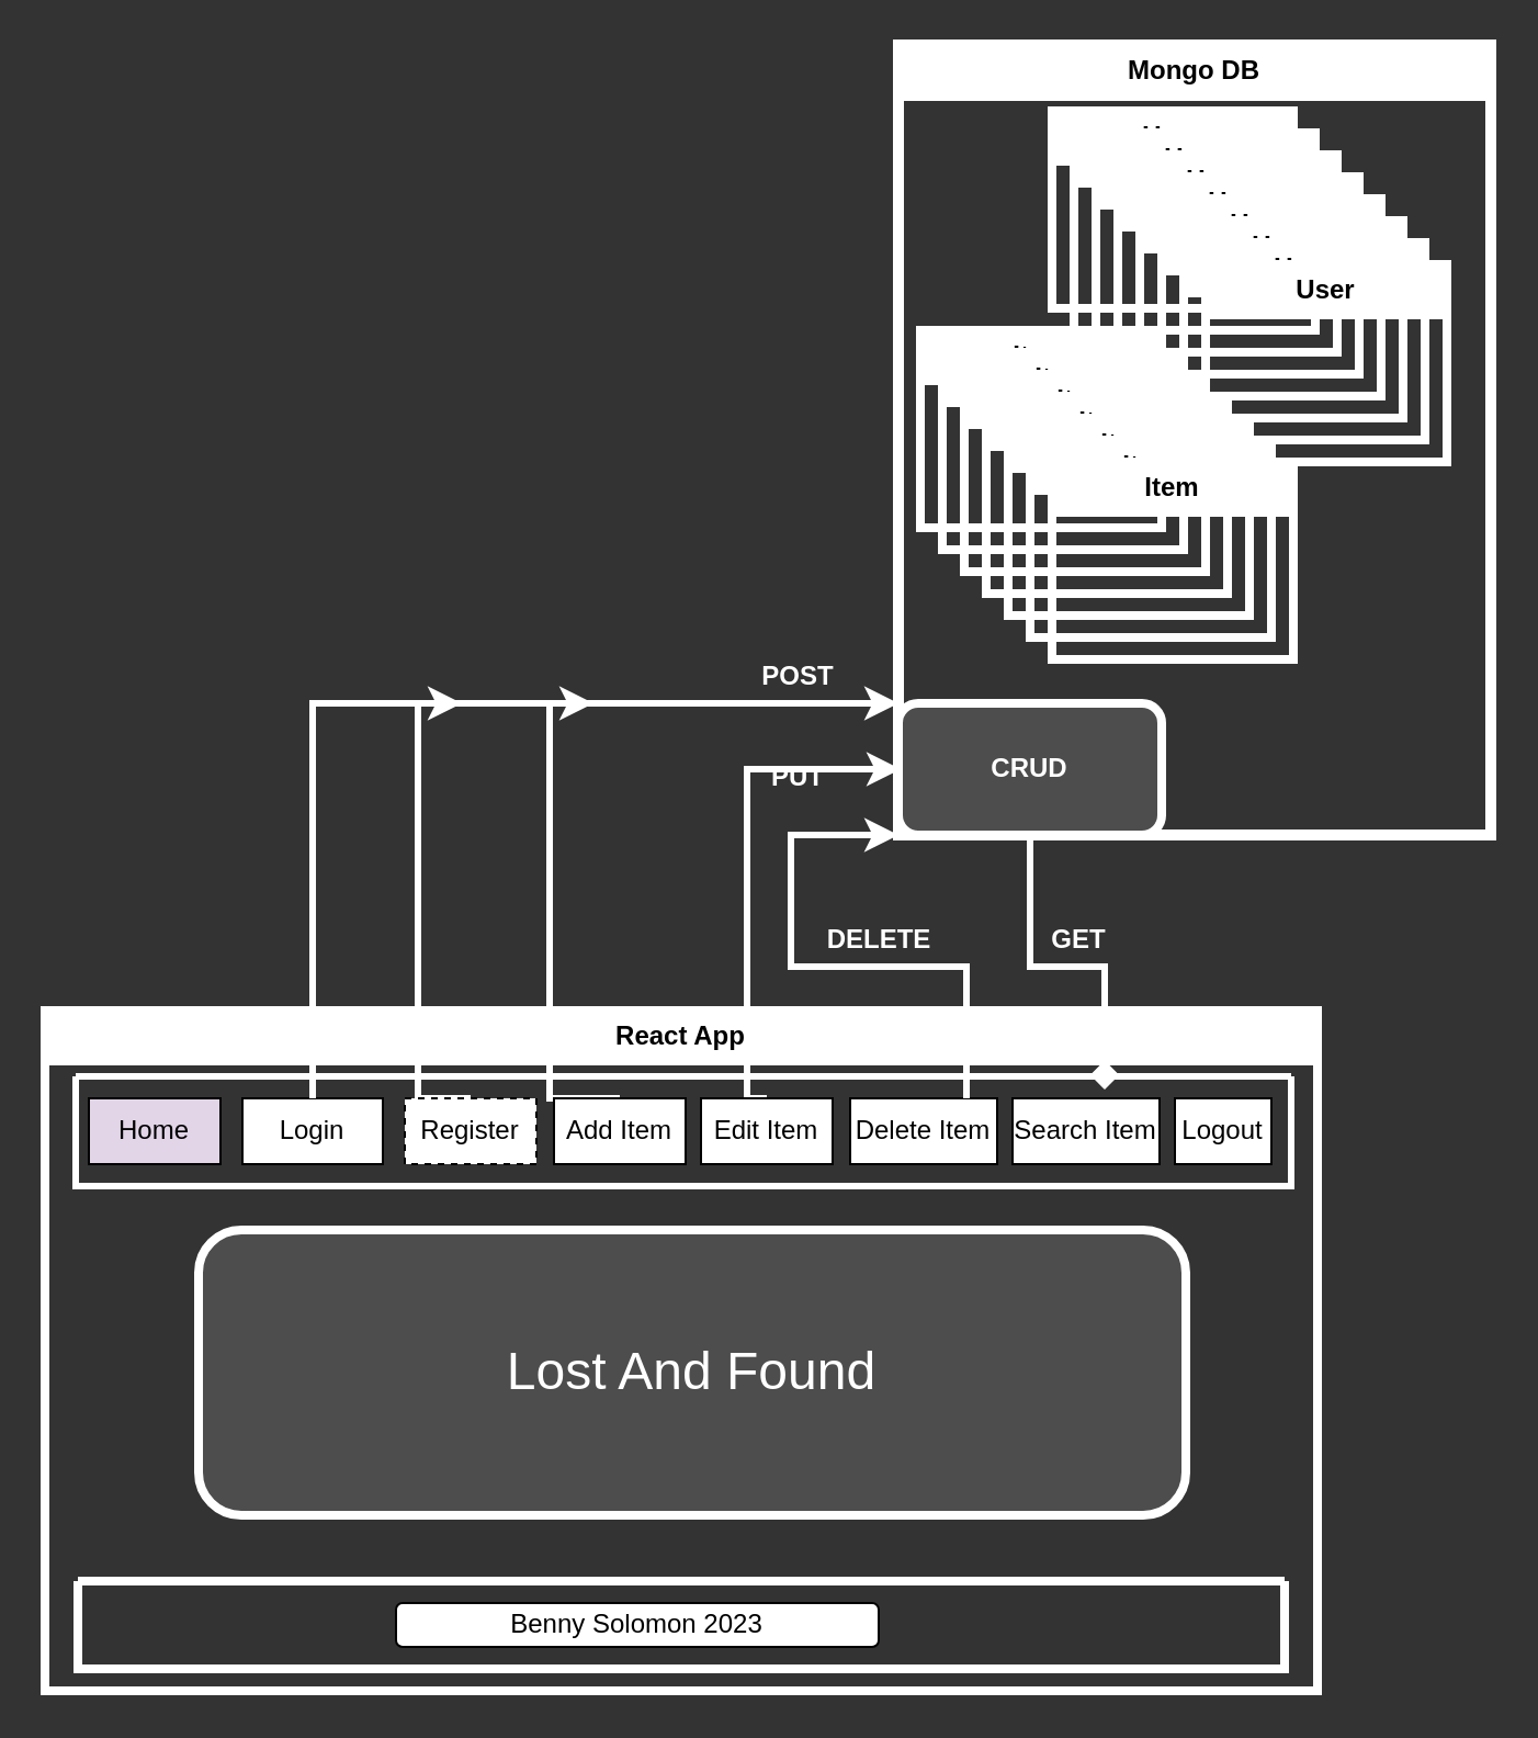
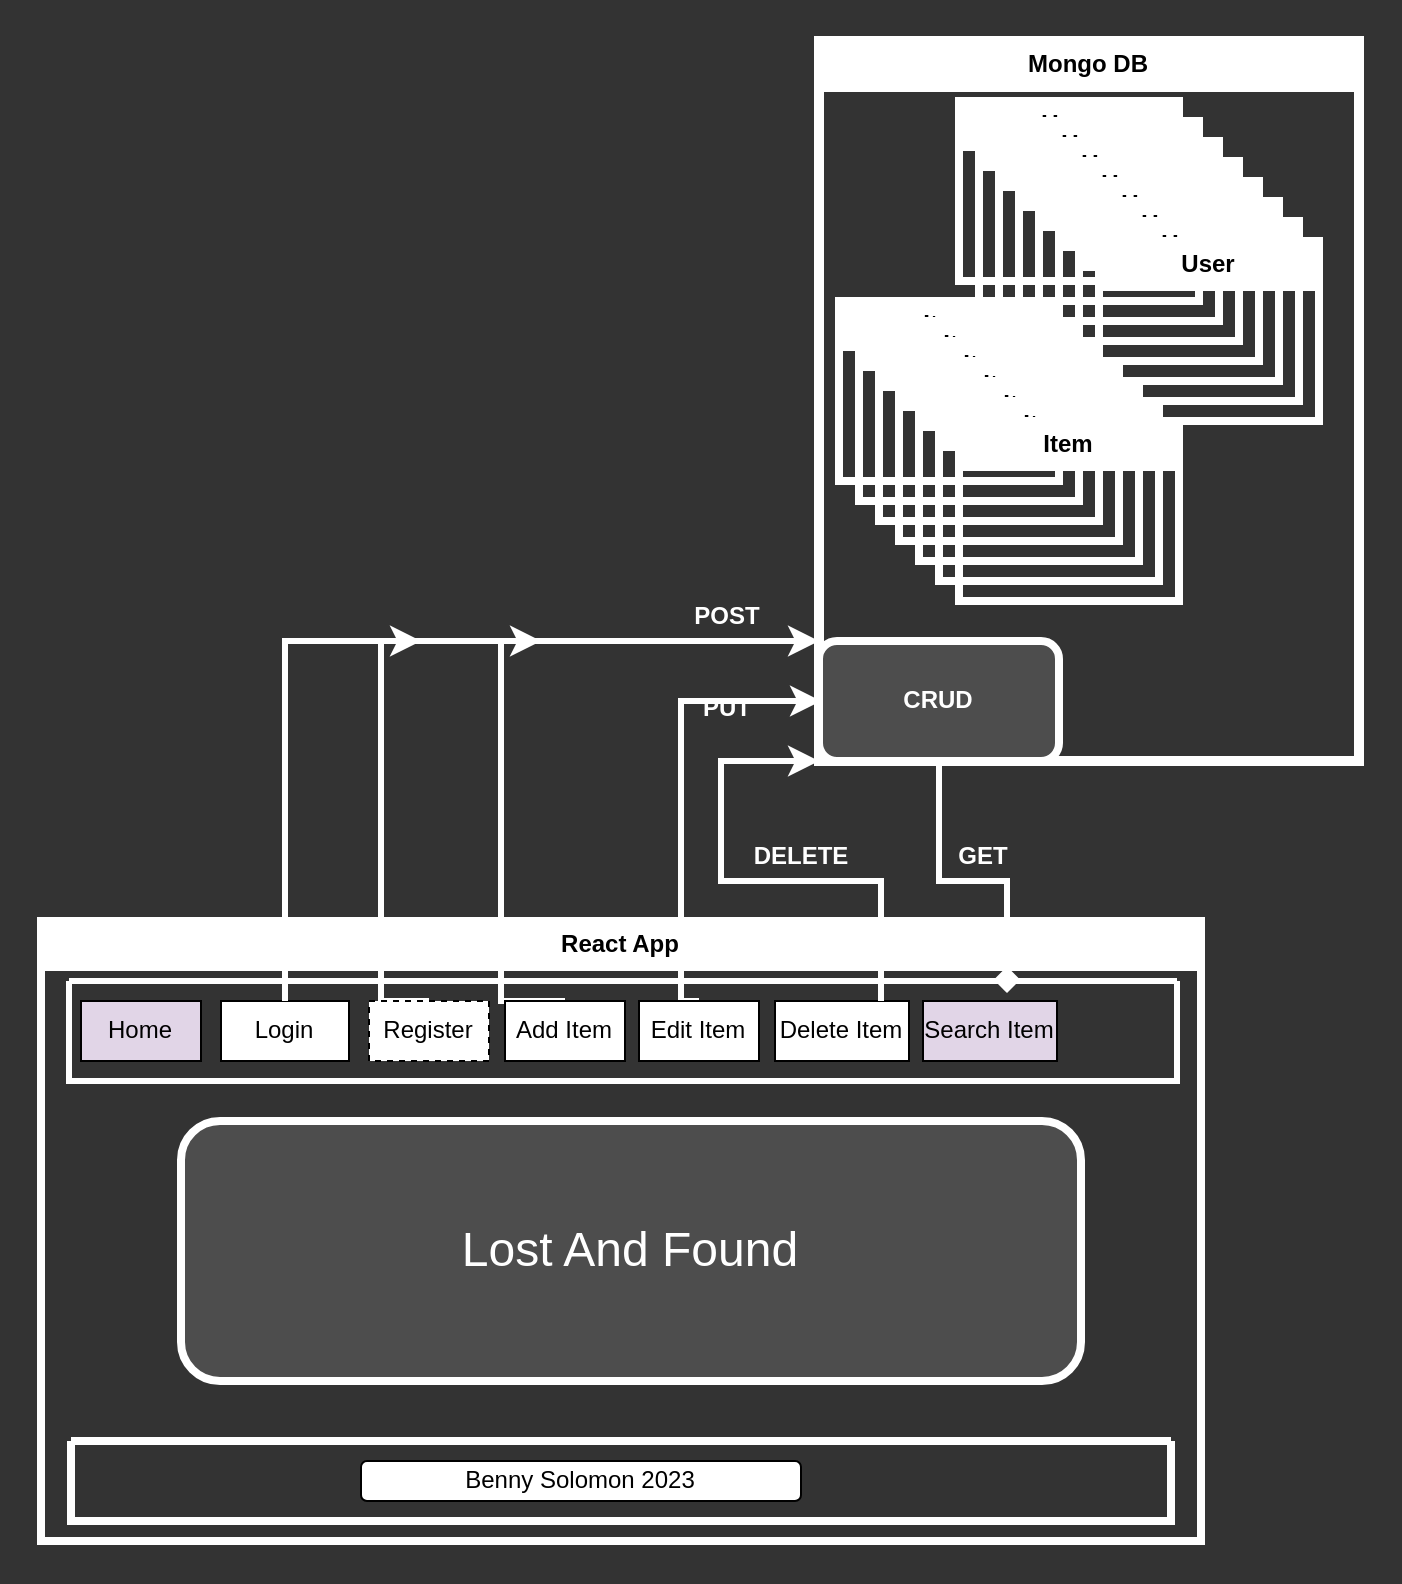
- <mxCell id="30" value="Search Item" style="rounded=0;whiteSpace=wrap;html=1;" vertex="1" parent="21"><mxGeometry x="427" y="10" width="67" height="30" as="geometry" /></mxCell>
+ <mxCell id="30" value="Search Item" style="rounded=0;whiteSpace=wrap;html=1;fillColor=#e1d5e7;" vertex="1" parent="21"><mxGeometry x="427" y="10" width="67" height="30" as="geometry" /></mxCell>
- <mxCell id="31" value="Logout" style="rounded=0;whiteSpace=wrap;html=1;" vertex="1" parent="21"><mxGeometry x="501" y="10" width="44" height="30" as="geometry" /></mxCell>
